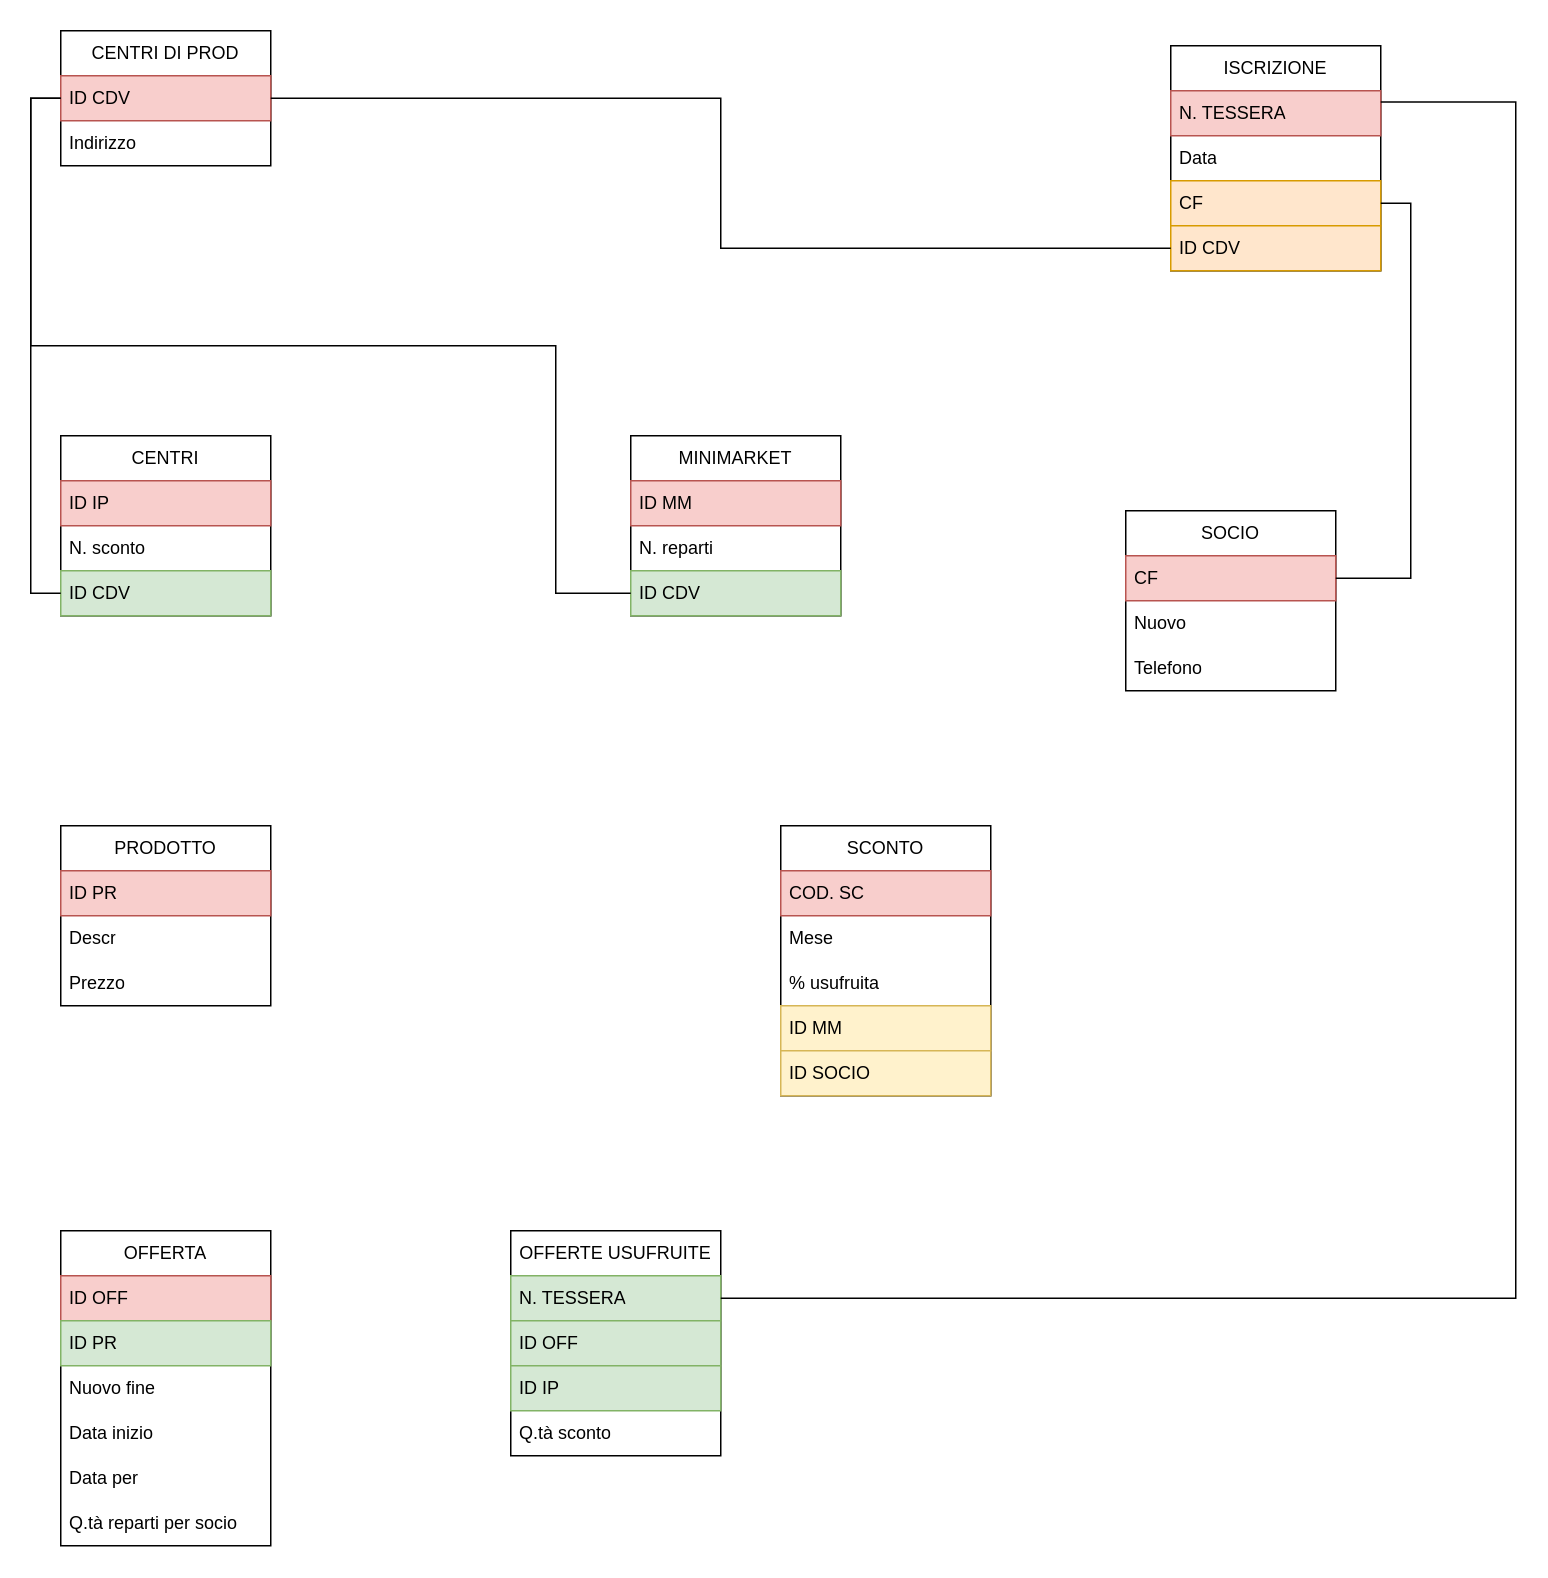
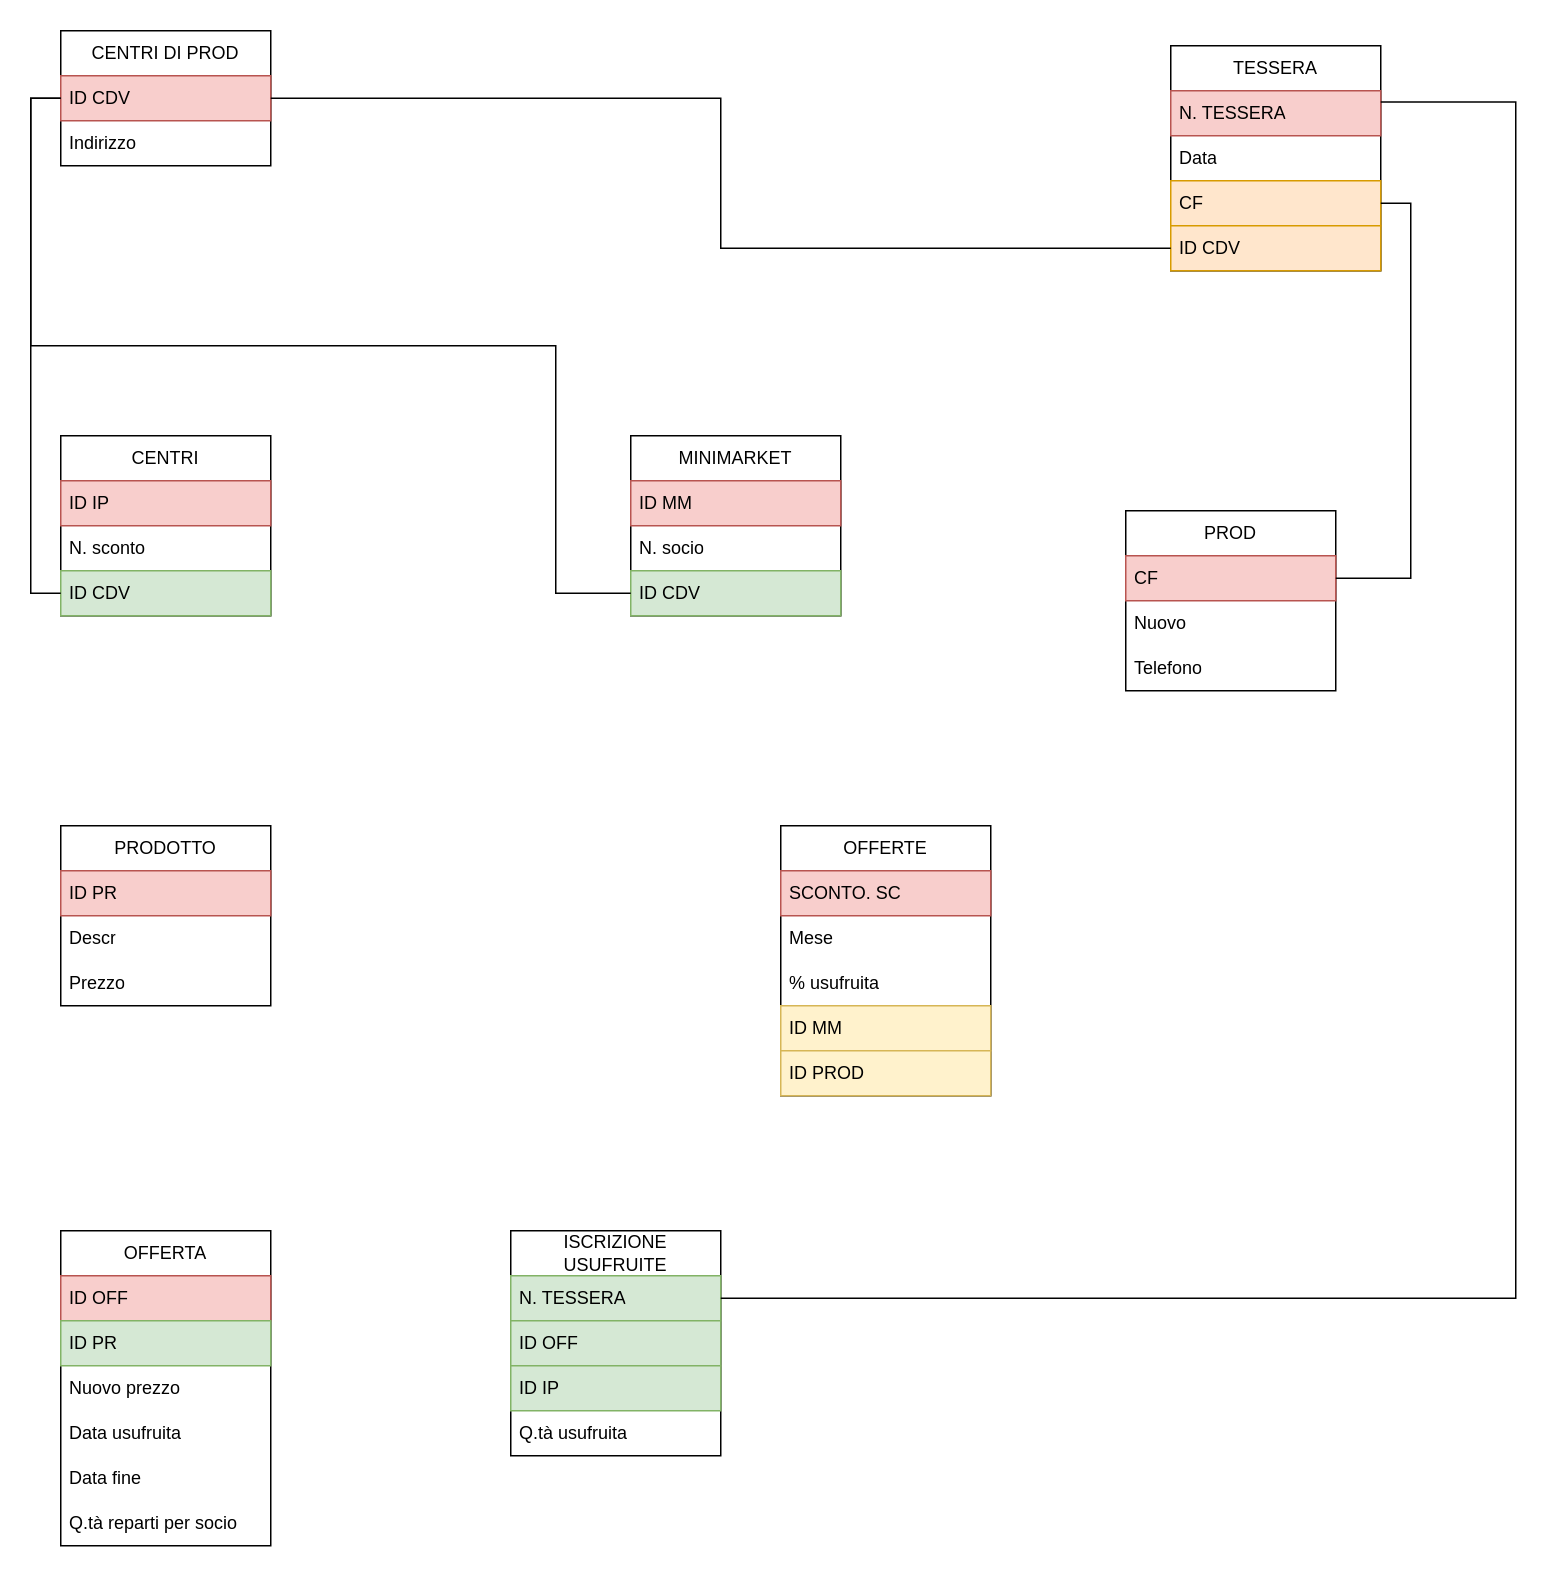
- <mxCell id="13" value="ISCRIZIONE" style="swimlane;fontStyle=0;childLayout=stackLayout;horizontal=1;startSize=30;horizontalStack=0;resizeParent=1;resizeParentMax=0;resizeLast=0;collapsible=1;marginBottom=0;whiteSpace=wrap;html=1;" parent="1" vertex="1"><mxGeometry x="780" y="30" width="140" height="150" as="geometry" /></mxCell>
+ <mxCell id="13" value="TESSERA" style="swimlane;fontStyle=0;childLayout=stackLayout;horizontal=1;startSize=30;horizontalStack=0;resizeParent=1;resizeParentMax=0;resizeLast=0;collapsible=1;marginBottom=0;whiteSpace=wrap;html=1;" parent="1" vertex="1"><mxGeometry x="780" y="30" width="140" height="150" as="geometry" /></mxCell>
- <mxCell id="18" value="SOCIO" style="swimlane;fontStyle=0;childLayout=stackLayout;horizontal=1;startSize=30;horizontalStack=0;resizeParent=1;resizeParentMax=0;resizeLast=0;collapsible=1;marginBottom=0;whiteSpace=wrap;html=1;" parent="1" vertex="1"><mxGeometry x="750" y="340" width="140" height="120" as="geometry" /></mxCell>
+ <mxCell id="18" value="PROD" style="swimlane;fontStyle=0;childLayout=stackLayout;horizontal=1;startSize=30;horizontalStack=0;resizeParent=1;resizeParentMax=0;resizeLast=0;collapsible=1;marginBottom=0;whiteSpace=wrap;html=1;" parent="1" vertex="1"><mxGeometry x="750" y="340" width="140" height="120" as="geometry" /></mxCell>
- <mxCell id="11" value="N. reparti" style="text;strokeColor=none;fillColor=none;align=left;verticalAlign=middle;spacingLeft=4;spacingRight=4;overflow=hidden;points=[[0,0.5],[1,0.5]];portConstraint=eastwest;rotatable=0;whiteSpace=wrap;html=1;" parent="9" vertex="1"><mxGeometry y="60" width="140" height="30" as="geometry" /></mxCell>
+ <mxCell id="11" value="N. socio" style="text;strokeColor=none;fillColor=none;align=left;verticalAlign=middle;spacingLeft=4;spacingRight=4;overflow=hidden;points=[[0,0.5],[1,0.5]];portConstraint=eastwest;rotatable=0;whiteSpace=wrap;html=1;" parent="9" vertex="1"><mxGeometry y="60" width="140" height="30" as="geometry" /></mxCell>
- <mxCell id="22" value="SCONTO" style="swimlane;fontStyle=0;childLayout=stackLayout;horizontal=1;startSize=30;horizontalStack=0;resizeParent=1;resizeParentMax=0;resizeLast=0;collapsible=1;marginBottom=0;whiteSpace=wrap;html=1;" parent="1" vertex="1"><mxGeometry x="520" y="550" width="140" height="180" as="geometry" /></mxCell>
+ <mxCell id="22" value="OFFERTE" style="swimlane;fontStyle=0;childLayout=stackLayout;horizontal=1;startSize=30;horizontalStack=0;resizeParent=1;resizeParentMax=0;resizeLast=0;collapsible=1;marginBottom=0;whiteSpace=wrap;html=1;" parent="1" vertex="1"><mxGeometry x="520" y="550" width="140" height="180" as="geometry" /></mxCell>
- <mxCell id="23" value="COD. SC" style="text;strokeColor=#b85450;fillColor=#f8cecc;align=left;verticalAlign=middle;spacingLeft=4;spacingRight=4;overflow=hidden;points=[[0,0.5],[1,0.5]];portConstraint=eastwest;rotatable=0;whiteSpace=wrap;html=1;" parent="22" vertex="1"><mxGeometry y="30" width="140" height="30" as="geometry" /></mxCell>
+ <mxCell id="23" value="SCONTO. SC" style="text;strokeColor=#b85450;fillColor=#f8cecc;align=left;verticalAlign=middle;spacingLeft=4;spacingRight=4;overflow=hidden;points=[[0,0.5],[1,0.5]];portConstraint=eastwest;rotatable=0;whiteSpace=wrap;html=1;" parent="22" vertex="1"><mxGeometry y="30" width="140" height="30" as="geometry" /></mxCell>
- <mxCell id="27" value="ID SOCIO" style="text;strokeColor=#d6b656;fillColor=#fff2cc;align=left;verticalAlign=middle;spacingLeft=4;spacingRight=4;overflow=hidden;points=[[0,0.5],[1,0.5]];portConstraint=eastwest;rotatable=0;whiteSpace=wrap;html=1;" parent="22" vertex="1"><mxGeometry y="150" width="140" height="30" as="geometry" /></mxCell>
+ <mxCell id="27" value="ID PROD" style="text;strokeColor=#d6b656;fillColor=#fff2cc;align=left;verticalAlign=middle;spacingLeft=4;spacingRight=4;overflow=hidden;points=[[0,0.5],[1,0.5]];portConstraint=eastwest;rotatable=0;whiteSpace=wrap;html=1;" parent="22" vertex="1"><mxGeometry y="150" width="140" height="30" as="geometry" /></mxCell>
- <mxCell id="39" value="OFFERTE USUFRUITE" style="swimlane;fontStyle=0;childLayout=stackLayout;horizontal=1;startSize=30;horizontalStack=0;resizeParent=1;resizeParentMax=0;resizeLast=0;collapsible=1;marginBottom=0;whiteSpace=wrap;html=1;" parent="1" vertex="1"><mxGeometry x="340" y="820" width="140" height="150" as="geometry" /></mxCell>
+ <mxCell id="39" value="ISCRIZIONE USUFRUITE" style="swimlane;fontStyle=0;childLayout=stackLayout;horizontal=1;startSize=30;horizontalStack=0;resizeParent=1;resizeParentMax=0;resizeLast=0;collapsible=1;marginBottom=0;whiteSpace=wrap;html=1;" parent="1" vertex="1"><mxGeometry x="340" y="820" width="140" height="150" as="geometry" /></mxCell>
- <mxCell id="35" value="Nuovo fine" style="text;strokeColor=none;fillColor=none;align=left;verticalAlign=middle;spacingLeft=4;spacingRight=4;overflow=hidden;points=[[0,0.5],[1,0.5]];portConstraint=eastwest;rotatable=0;whiteSpace=wrap;html=1;" parent="32" vertex="1"><mxGeometry y="90" width="140" height="30" as="geometry" /></mxCell>
+ <mxCell id="35" value="Nuovo prezzo" style="text;strokeColor=none;fillColor=none;align=left;verticalAlign=middle;spacingLeft=4;spacingRight=4;overflow=hidden;points=[[0,0.5],[1,0.5]];portConstraint=eastwest;rotatable=0;whiteSpace=wrap;html=1;" parent="32" vertex="1"><mxGeometry y="90" width="140" height="30" as="geometry" /></mxCell>
- <mxCell id="36" value="Data inizio" style="text;strokeColor=none;fillColor=none;align=left;verticalAlign=middle;spacingLeft=4;spacingRight=4;overflow=hidden;points=[[0,0.5],[1,0.5]];portConstraint=eastwest;rotatable=0;whiteSpace=wrap;html=1;" parent="32" vertex="1"><mxGeometry y="120" width="140" height="30" as="geometry" /></mxCell>
+ <mxCell id="36" value="Data usufruita" style="text;strokeColor=none;fillColor=none;align=left;verticalAlign=middle;spacingLeft=4;spacingRight=4;overflow=hidden;points=[[0,0.5],[1,0.5]];portConstraint=eastwest;rotatable=0;whiteSpace=wrap;html=1;" parent="32" vertex="1"><mxGeometry y="120" width="140" height="30" as="geometry" /></mxCell>
- <mxCell id="43" value="Q.tà sconto" style="text;strokeColor=none;fillColor=none;align=left;verticalAlign=middle;spacingLeft=4;spacingRight=4;overflow=hidden;points=[[0,0.5],[1,0.5]];portConstraint=eastwest;rotatable=0;whiteSpace=wrap;html=1;" parent="39" vertex="1"><mxGeometry y="120" width="140" height="30" as="geometry" /></mxCell>
+ <mxCell id="43" value="Q.tà usufruita" style="text;strokeColor=none;fillColor=none;align=left;verticalAlign=middle;spacingLeft=4;spacingRight=4;overflow=hidden;points=[[0,0.5],[1,0.5]];portConstraint=eastwest;rotatable=0;whiteSpace=wrap;html=1;" parent="39" vertex="1"><mxGeometry y="120" width="140" height="30" as="geometry" /></mxCell>
- <mxCell id="37" value="Data per" style="text;strokeColor=none;fillColor=none;align=left;verticalAlign=middle;spacingLeft=4;spacingRight=4;overflow=hidden;points=[[0,0.5],[1,0.5]];portConstraint=eastwest;rotatable=0;whiteSpace=wrap;html=1;" parent="32" vertex="1"><mxGeometry y="150" width="140" height="30" as="geometry" /></mxCell>
+ <mxCell id="37" value="Data fine" style="text;strokeColor=none;fillColor=none;align=left;verticalAlign=middle;spacingLeft=4;spacingRight=4;overflow=hidden;points=[[0,0.5],[1,0.5]];portConstraint=eastwest;rotatable=0;whiteSpace=wrap;html=1;" parent="32" vertex="1"><mxGeometry y="150" width="140" height="30" as="geometry" /></mxCell>
